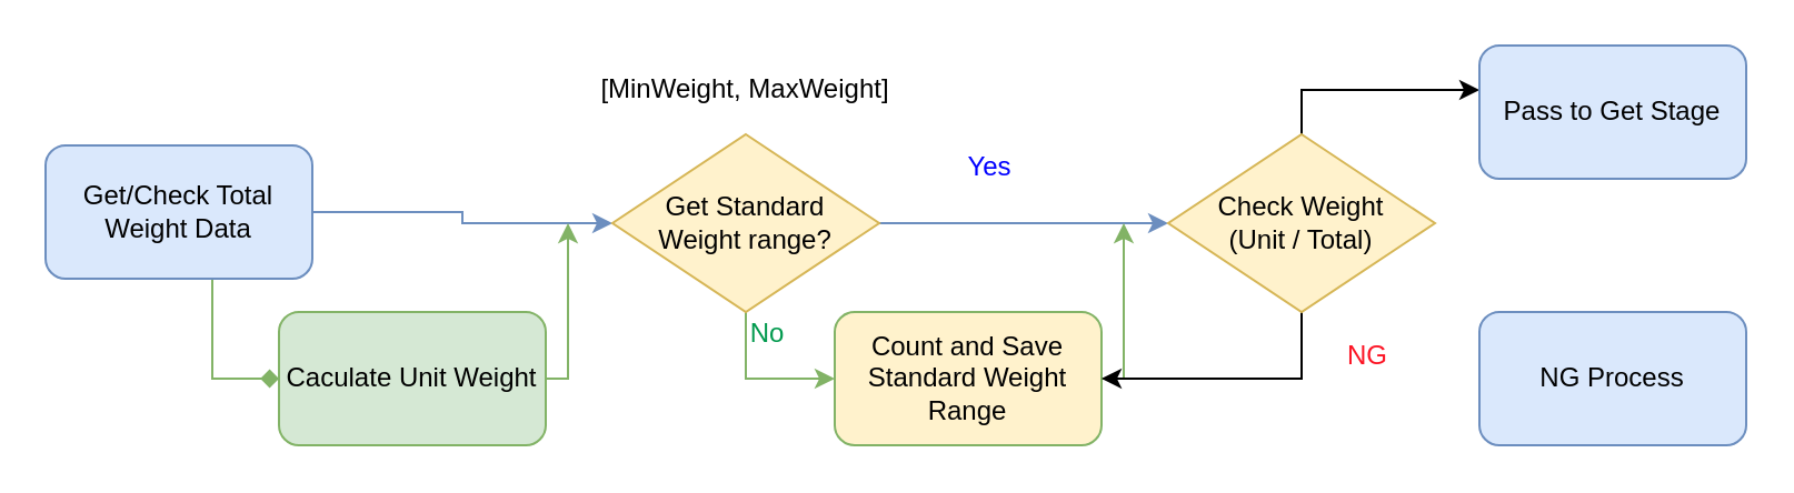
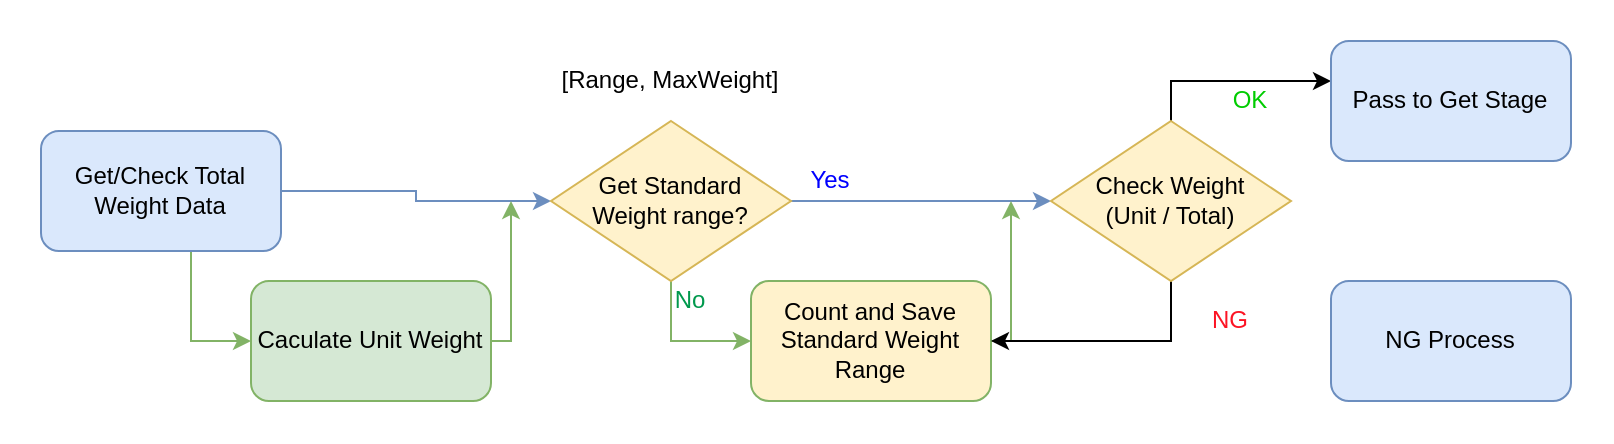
- <mxCell id="12" value="&lt;span style=&quot;text-align: left&quot;&gt;[MinWeight, MaxWeight]&lt;/span&gt;" style="text;html=1;strokeColor=none;fillColor=none;align=center;verticalAlign=middle;whiteSpace=wrap;rounded=0;" parent="1" vertex="1"><mxGeometry x="245" y="30" width="180" height="20" as="geometry" /></mxCell>
+ <mxCell id="12" value="&lt;span style=&quot;text-align: left&quot;&gt;[Range, MaxWeight]&lt;/span&gt;" style="text;html=1;strokeColor=none;fillColor=none;align=center;verticalAlign=middle;whiteSpace=wrap;rounded=0;" parent="1" vertex="1"><mxGeometry x="245" y="30" width="180" height="20" as="geometry" /></mxCell>
+ <mxCell id="20" value="&lt;font color=&quot;#00cc00&quot;&gt;OK&lt;/font&gt;" style="text;html=1;strokeColor=none;fillColor=none;align=center;verticalAlign=middle;whiteSpace=wrap;rounded=0;" vertex="1" parent="1"><mxGeometry x="605" y="40" width="40" height="20" as="geometry" /></mxCell>
- <mxCell id="13" value="&lt;font color=&quot;#0000ff&quot;&gt;Yes&lt;/font&gt;" style="text;html=1;strokeColor=none;fillColor=none;align=center;verticalAlign=middle;whiteSpace=wrap;rounded=0;" parent="1" vertex="1"><mxGeometry x="425" y="65" width="40" height="20" as="geometry" /></mxCell>
+ <mxCell id="13" value="&lt;font color=&quot;#0000ff&quot;&gt;Yes&lt;/font&gt;" style="text;html=1;strokeColor=none;fillColor=none;align=center;verticalAlign=middle;whiteSpace=wrap;rounded=0;" parent="1" vertex="1"><mxGeometry x="395" y="80" width="40" height="20" as="geometry" /></mxCell>
- <mxCell id="3" style="edgeStyle=orthogonalEdgeStyle;rounded=0;orthogonalLoop=1;jettySize=auto;html=1;entryX=0;entryY=0.5;entryDx=0;entryDy=0;fillColor=#d5e8d4;strokeColor=#82b366;endArrow=diamond;" parent="1" source="4" target="9" edge="1"><mxGeometry relative="1" as="geometry"><Array as="points"><mxPoint x="95" y="170" /></Array></mxGeometry></mxCell>
+ <mxCell id="3" style="edgeStyle=orthogonalEdgeStyle;rounded=0;orthogonalLoop=1;jettySize=auto;html=1;entryX=0;entryY=0.5;entryDx=0;entryDy=0;fillColor=#d5e8d4;strokeColor=#82b366;" parent="1" source="4" target="9" edge="1"><mxGeometry relative="1" as="geometry"><Array as="points"><mxPoint x="95" y="170" /></Array></mxGeometry></mxCell>
